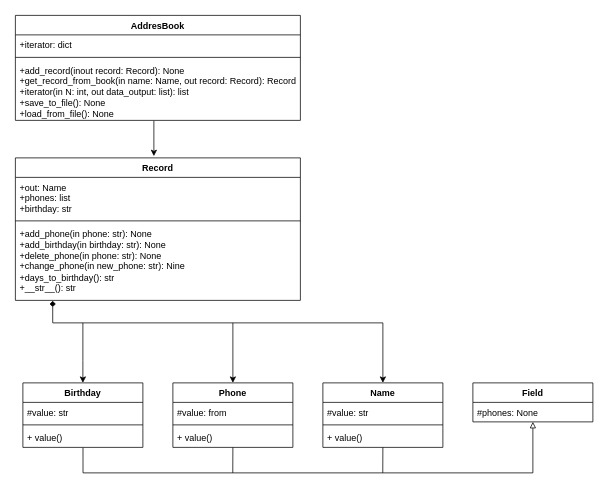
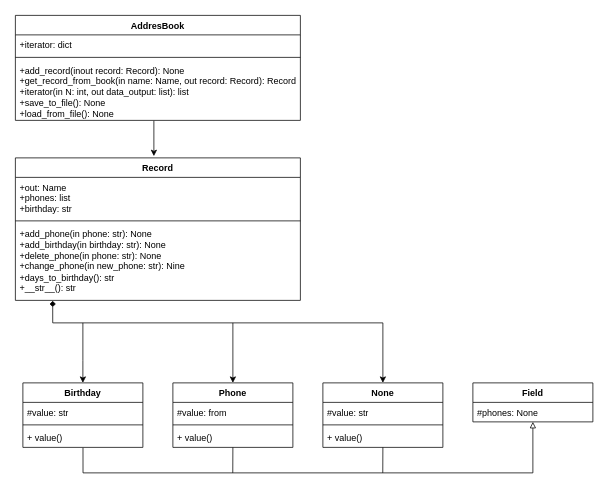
- <mxCell id="17" value="Name" style="swimlane;fontStyle=1;align=center;verticalAlign=top;childLayout=stackLayout;horizontal=1;startSize=26;horizontalStack=0;resizeParent=1;resizeParentMax=0;resizeLast=0;collapsible=1;marginBottom=0;whiteSpace=wrap;html=1;" vertex="1" parent="1"><mxGeometry x="430" y="510" width="160" height="86" as="geometry" /></mxCell>
+ <mxCell id="17" value="None" style="swimlane;fontStyle=1;align=center;verticalAlign=top;childLayout=stackLayout;horizontal=1;startSize=26;horizontalStack=0;resizeParent=1;resizeParentMax=0;resizeLast=0;collapsible=1;marginBottom=0;whiteSpace=wrap;html=1;" vertex="1" parent="1"><mxGeometry x="430" y="510" width="160" height="86" as="geometry" /></mxCell>
